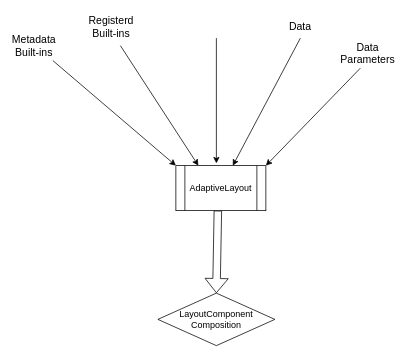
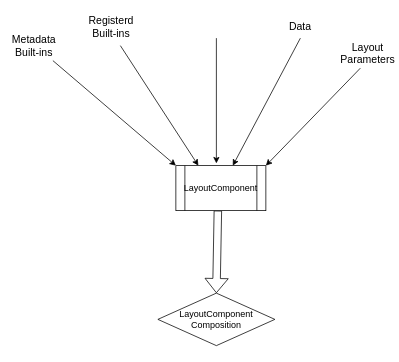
- <mxCell id="11" value="&lt;font style=&quot;font-size: 14px&quot;&gt;Data Parameters&lt;/font&gt;" style="text;html=1;strokeColor=none;fillColor=none;align=center;verticalAlign=middle;whiteSpace=wrap;rounded=0;" parent="1" vertex="1"><mxGeometry x="470" y="60" width="40" height="20" as="geometry" /></mxCell>
+ <mxCell id="11" value="&lt;font style=&quot;font-size: 14px&quot;&gt;Layout Parameters&lt;/font&gt;" style="text;html=1;strokeColor=none;fillColor=none;align=center;verticalAlign=middle;whiteSpace=wrap;rounded=0;" parent="1" vertex="1"><mxGeometry x="470" y="60" width="40" height="20" as="geometry" /></mxCell>
- <mxCell id="5" value="AdaptiveLayout" style="shape=process;whiteSpace=wrap;html=1;backgroundOutline=1;" parent="1" vertex="1"><mxGeometry x="234" y="220" width="120" height="60" as="geometry" /></mxCell>
+ <mxCell id="5" value="LayoutComponent" style="shape=process;whiteSpace=wrap;html=1;backgroundOutline=1;" parent="1" vertex="1"><mxGeometry x="234" y="220" width="120" height="60" as="geometry" /></mxCell>
